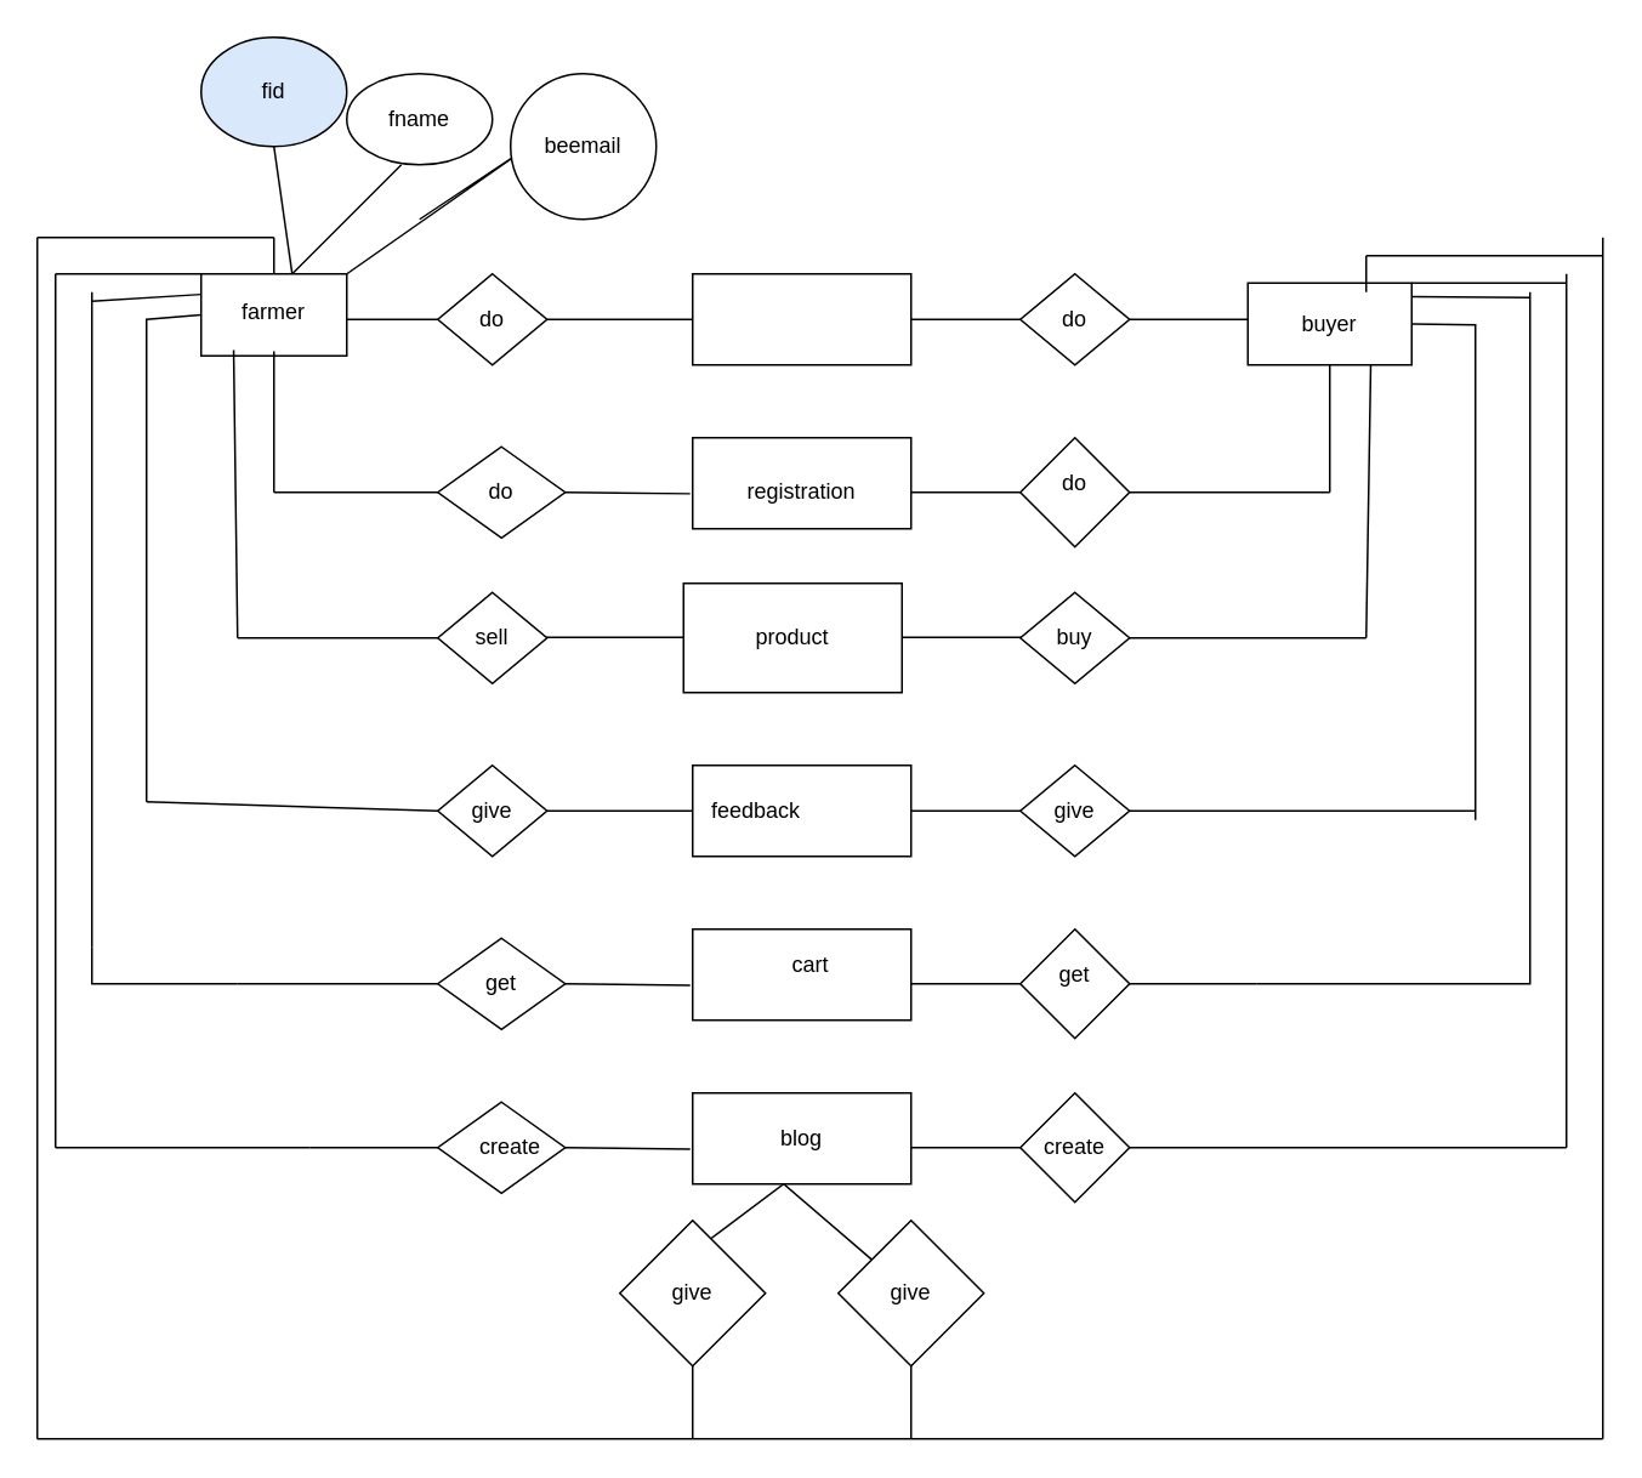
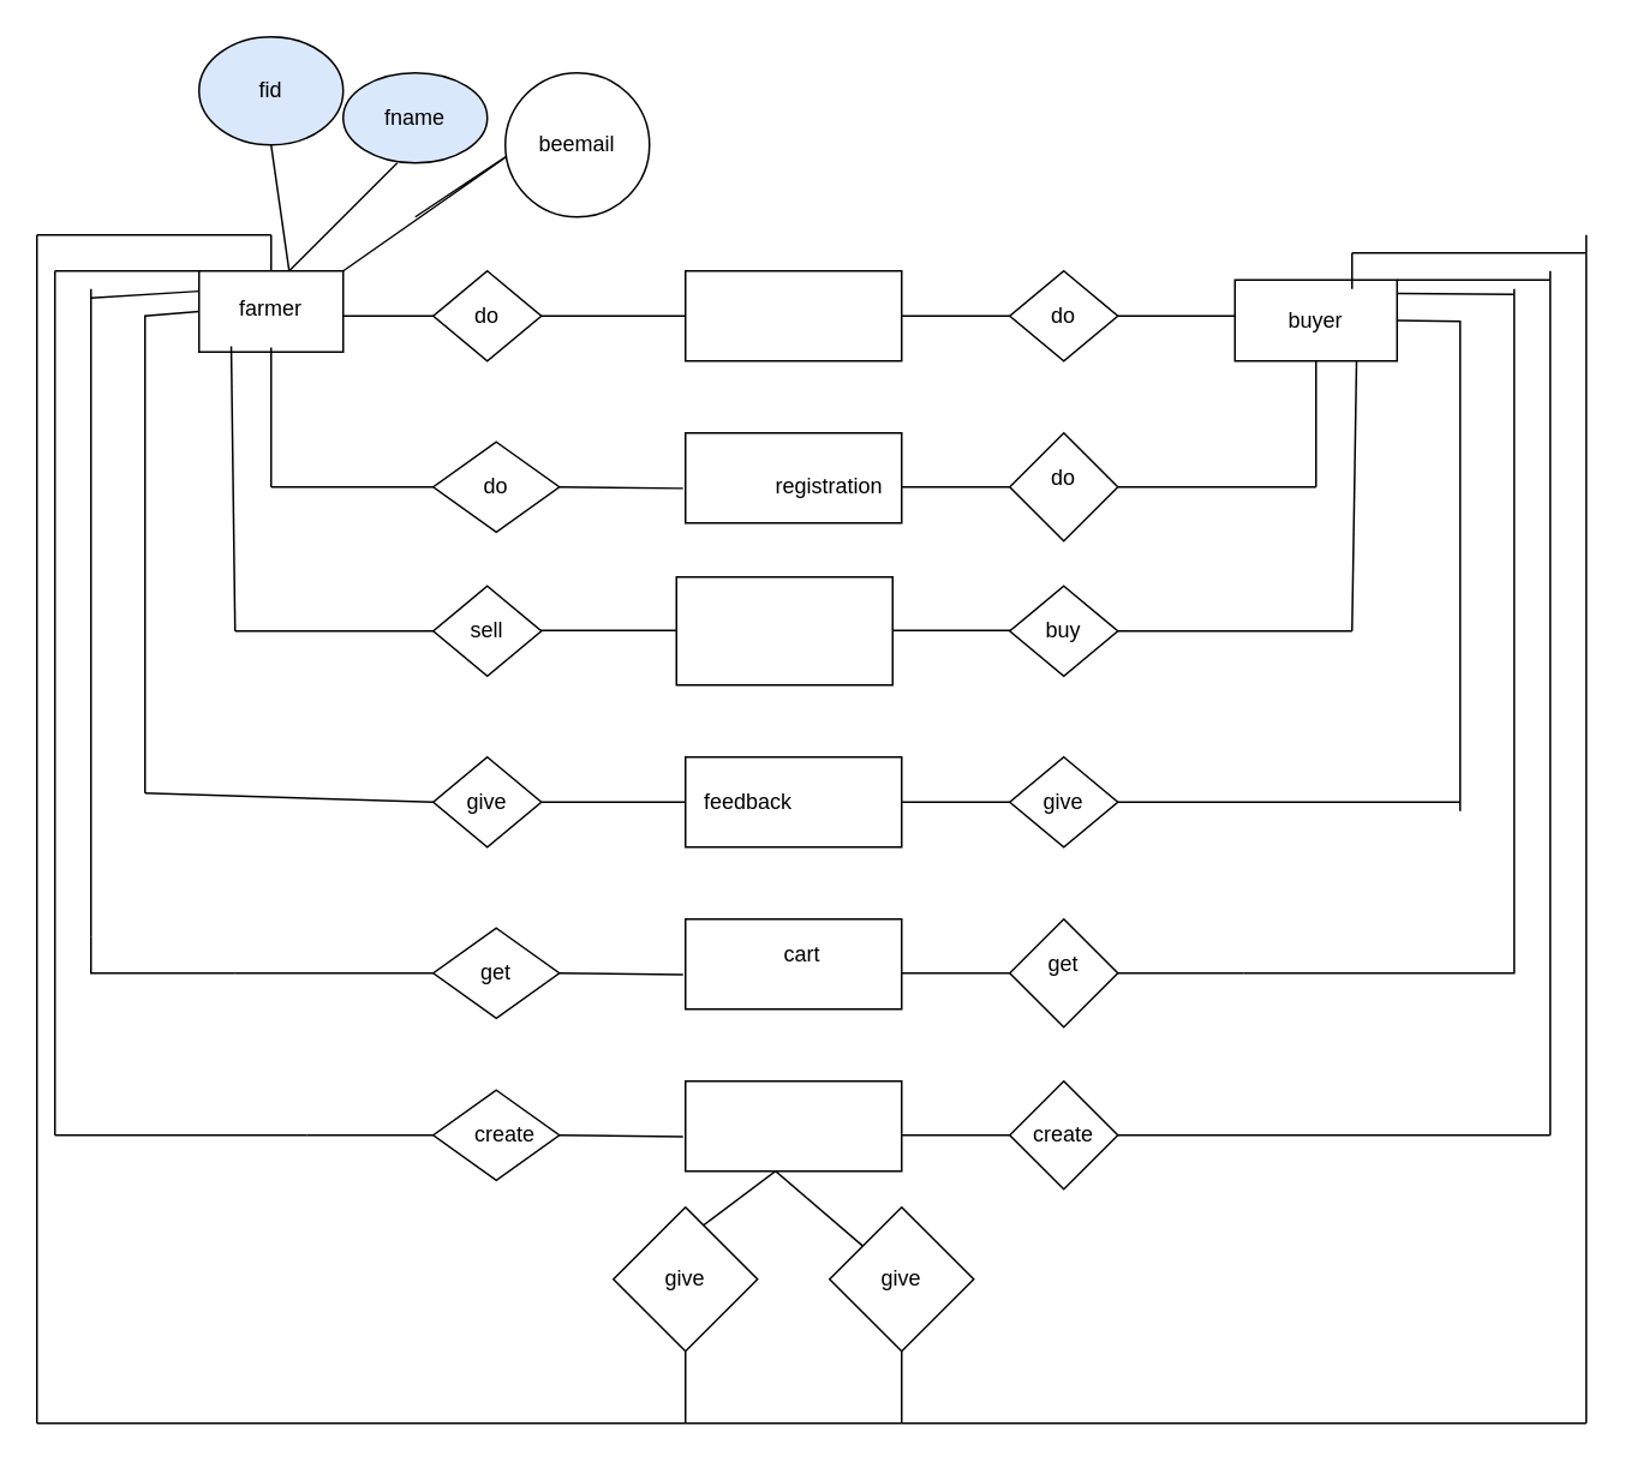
- <mxCell id="96" value="fname" style="ellipse;whiteSpace=wrap;html=1;" vertex="1" parent="1"><mxGeometry x="190" y="40" width="80" height="50" as="geometry" /></mxCell>
+ <mxCell id="96" value="fname" style="ellipse;whiteSpace=wrap;html=1;fillColor=#dae8fc;" vertex="1" parent="1"><mxGeometry x="190" y="40" width="80" height="50" as="geometry" /></mxCell>
- <mxCell id="50" value="registration" style="text;html=1;strokeColor=none;fillColor=none;align=center;verticalAlign=middle;whiteSpace=wrap;rounded=0;" parent="1" vertex="1"><mxGeometry x="410" y="255" width="60" height="30" as="geometry" /></mxCell>
+ <mxCell id="50" value="registration" style="text;html=1;strokeColor=none;fillColor=none;align=center;verticalAlign=middle;whiteSpace=wrap;rounded=0;" parent="1" vertex="1"><mxGeometry x="430" y="255" width="60" height="30" as="geometry" /></mxCell>
- <mxCell id="25" value="product" style="text;html=1;strokeColor=none;fillColor=none;align=center;verticalAlign=middle;whiteSpace=wrap;rounded=0;" parent="1" vertex="1"><mxGeometry x="405" y="335" width="60" height="30" as="geometry" /></mxCell>
- <mxCell id="62" value="blog" style="text;html=1;strokeColor=none;fillColor=none;align=center;verticalAlign=middle;whiteSpace=wrap;rounded=0;" parent="1" vertex="1"><mxGeometry x="410" y="610" width="60" height="30" as="geometry" /></mxCell>
